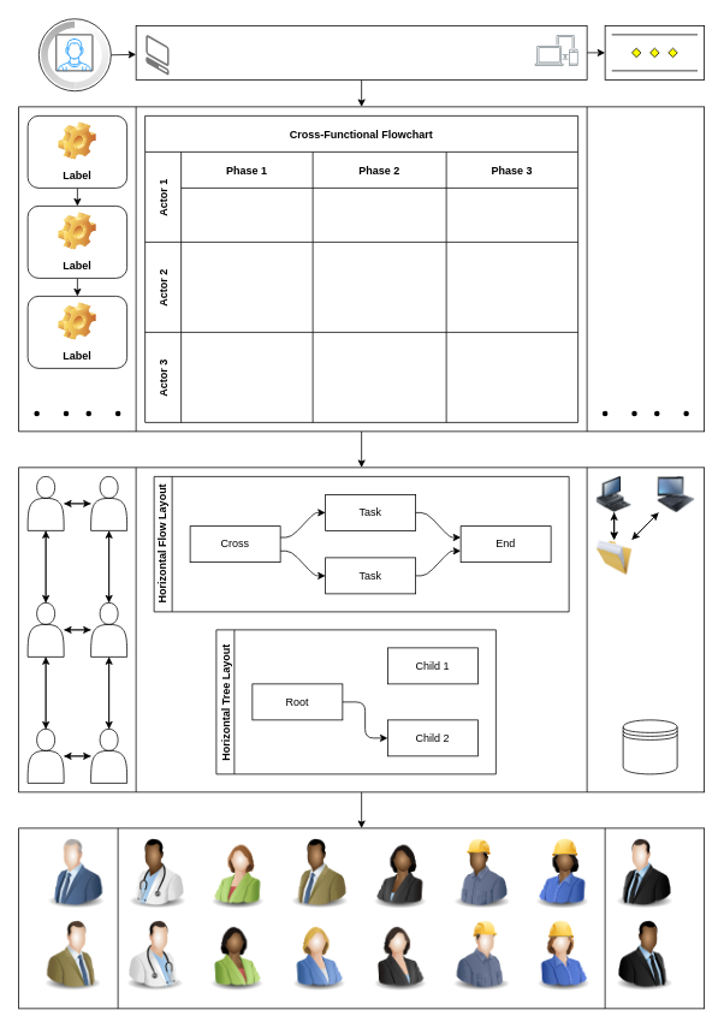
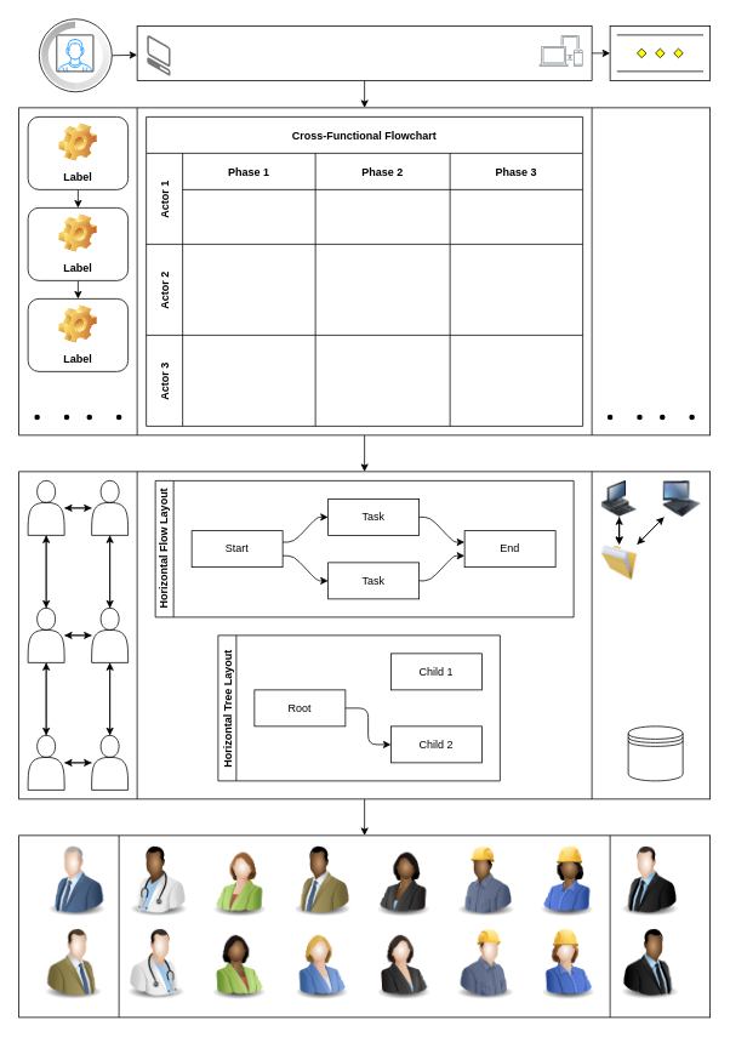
- <mxCell id="60" value="Cross" style="whiteSpace=wrap;html=1;" vertex="1" parent="59"><mxGeometry x="40" y="55" width="100" height="40" as="geometry" /></mxCell>
+ <mxCell id="60" value="Start" style="whiteSpace=wrap;html=1;" vertex="1" parent="59"><mxGeometry x="40" y="55" width="100" height="40" as="geometry" /></mxCell>
